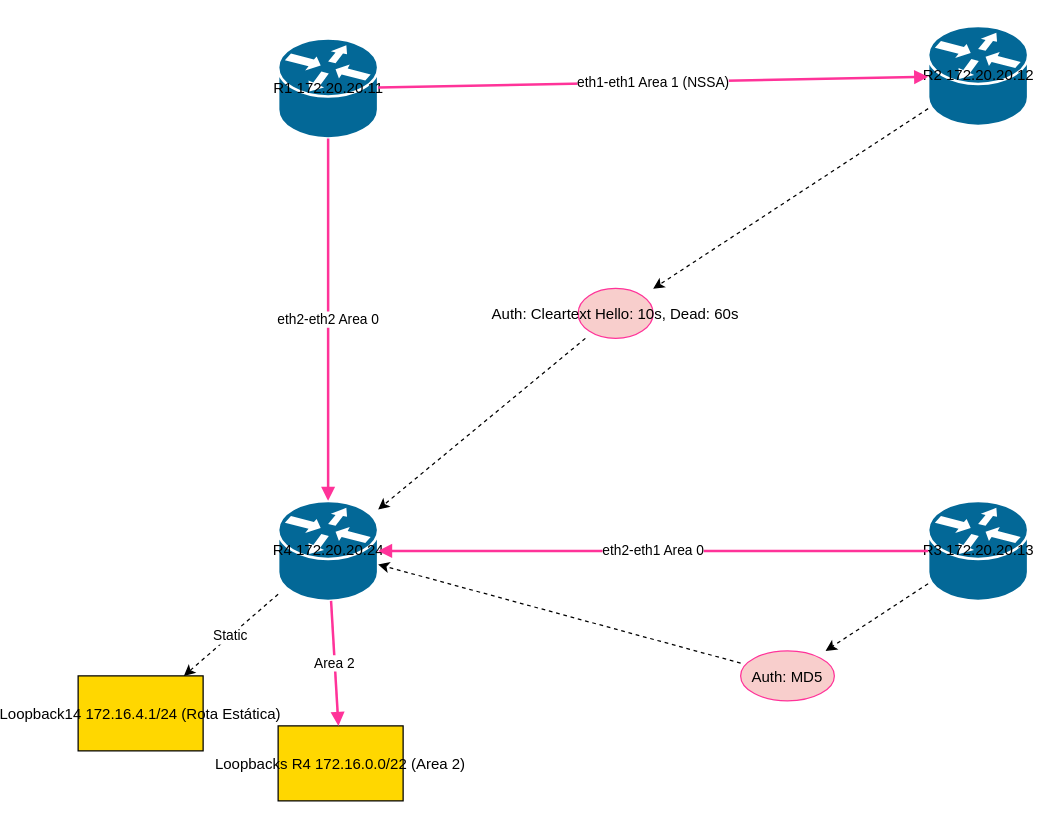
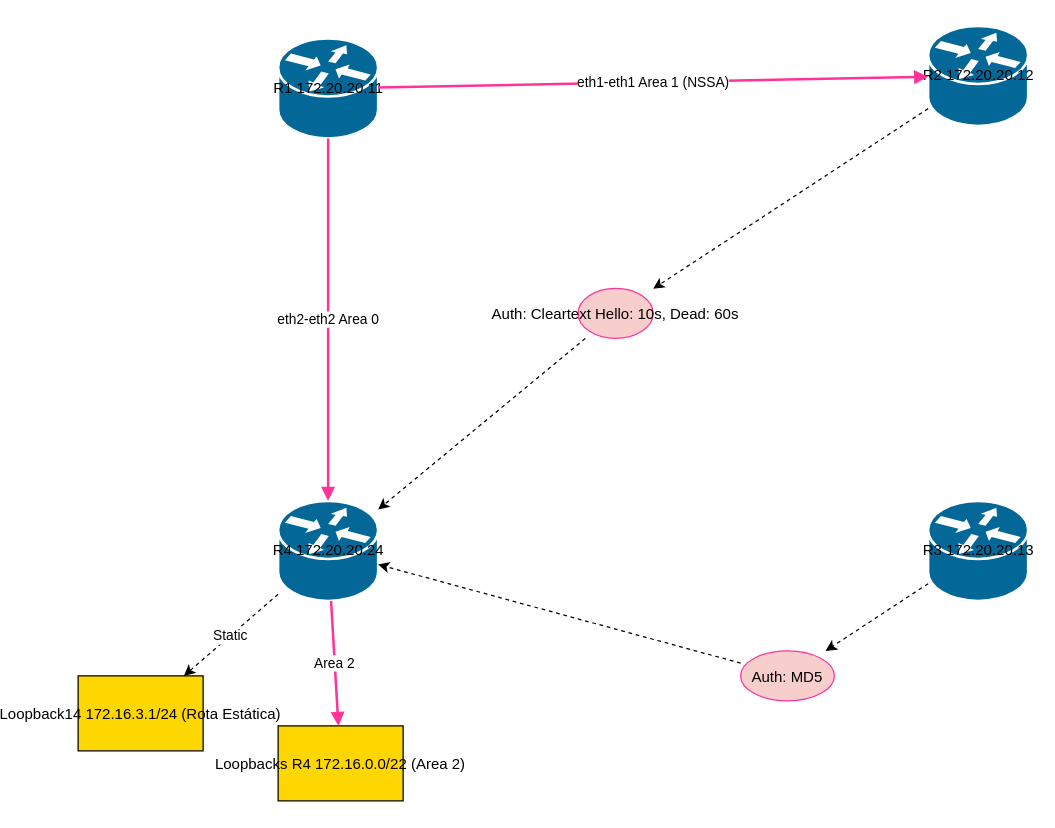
- <mxCell id="7" value="eth2-eth1 Area 0" style="endArrow=block;html=1;strokeWidth=2;strokeColor=#FF3399;dashed=0;" parent="1" source="4" target="5" edge="1"><mxGeometry relative="1" as="geometry" /></mxCell>
- <mxCell id="17" value="Loopback14 172.16.4.1/24 (Rota Estática)" style="shape=rectangle;fillColor=#FFD700;strokeColor=#000000;" parent="1" vertex="1"><mxGeometry x="20" y="540" width="100" height="60" as="geometry" /></mxCell>
+ <mxCell id="17" value="Loopback14 172.16.3.1/24 (Rota Estática)" style="shape=rectangle;fillColor=#FFD700;strokeColor=#000000;" parent="1" vertex="1"><mxGeometry x="20" y="540" width="100" height="60" as="geometry" /></mxCell>
